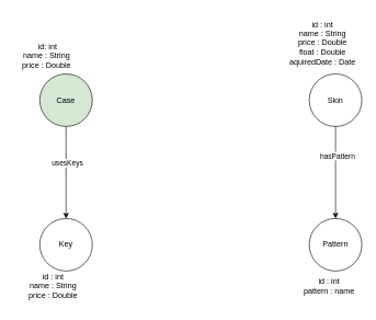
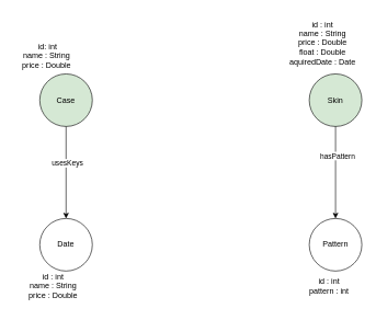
- <mxCell id="3" value="Skin" style="ellipse;whiteSpace=wrap;html=1;aspect=fixed;" vertex="1" parent="1"><mxGeometry x="470" y="112" width="80" height="80" as="geometry" /></mxCell>
+ <mxCell id="3" value="Skin" style="ellipse;whiteSpace=wrap;html=1;aspect=fixed;fillColor=#d5e8d4;" vertex="1" parent="1"><mxGeometry x="470" y="112" width="80" height="80" as="geometry" /></mxCell>
- <mxCell id="4" value="Key" style="ellipse;whiteSpace=wrap;html=1;aspect=fixed;" vertex="1" parent="1"><mxGeometry x="60" y="332" width="80" height="80" as="geometry" /></mxCell>
+ <mxCell id="4" value="Date" style="ellipse;whiteSpace=wrap;html=1;aspect=fixed;" vertex="1" parent="1"><mxGeometry x="60" y="332" width="80" height="80" as="geometry" /></mxCell>
- <mxCell id="13" value="id : int&lt;div&gt;pattern : name&lt;/div&gt;" style="text;html=1;align=center;verticalAlign=middle;resizable=0;points=[];autosize=1;strokeColor=none;fillColor=none;" vertex="1" parent="1"><mxGeometry x="460" y="415" width="80" height="40" as="geometry" /></mxCell>
+ <mxCell id="13" value="id : int&lt;div&gt;pattern : int&lt;/div&gt;" style="text;html=1;align=center;verticalAlign=middle;resizable=0;points=[];autosize=1;strokeColor=none;fillColor=none;" vertex="1" parent="1"><mxGeometry x="460" y="415" width="80" height="40" as="geometry" /></mxCell>
